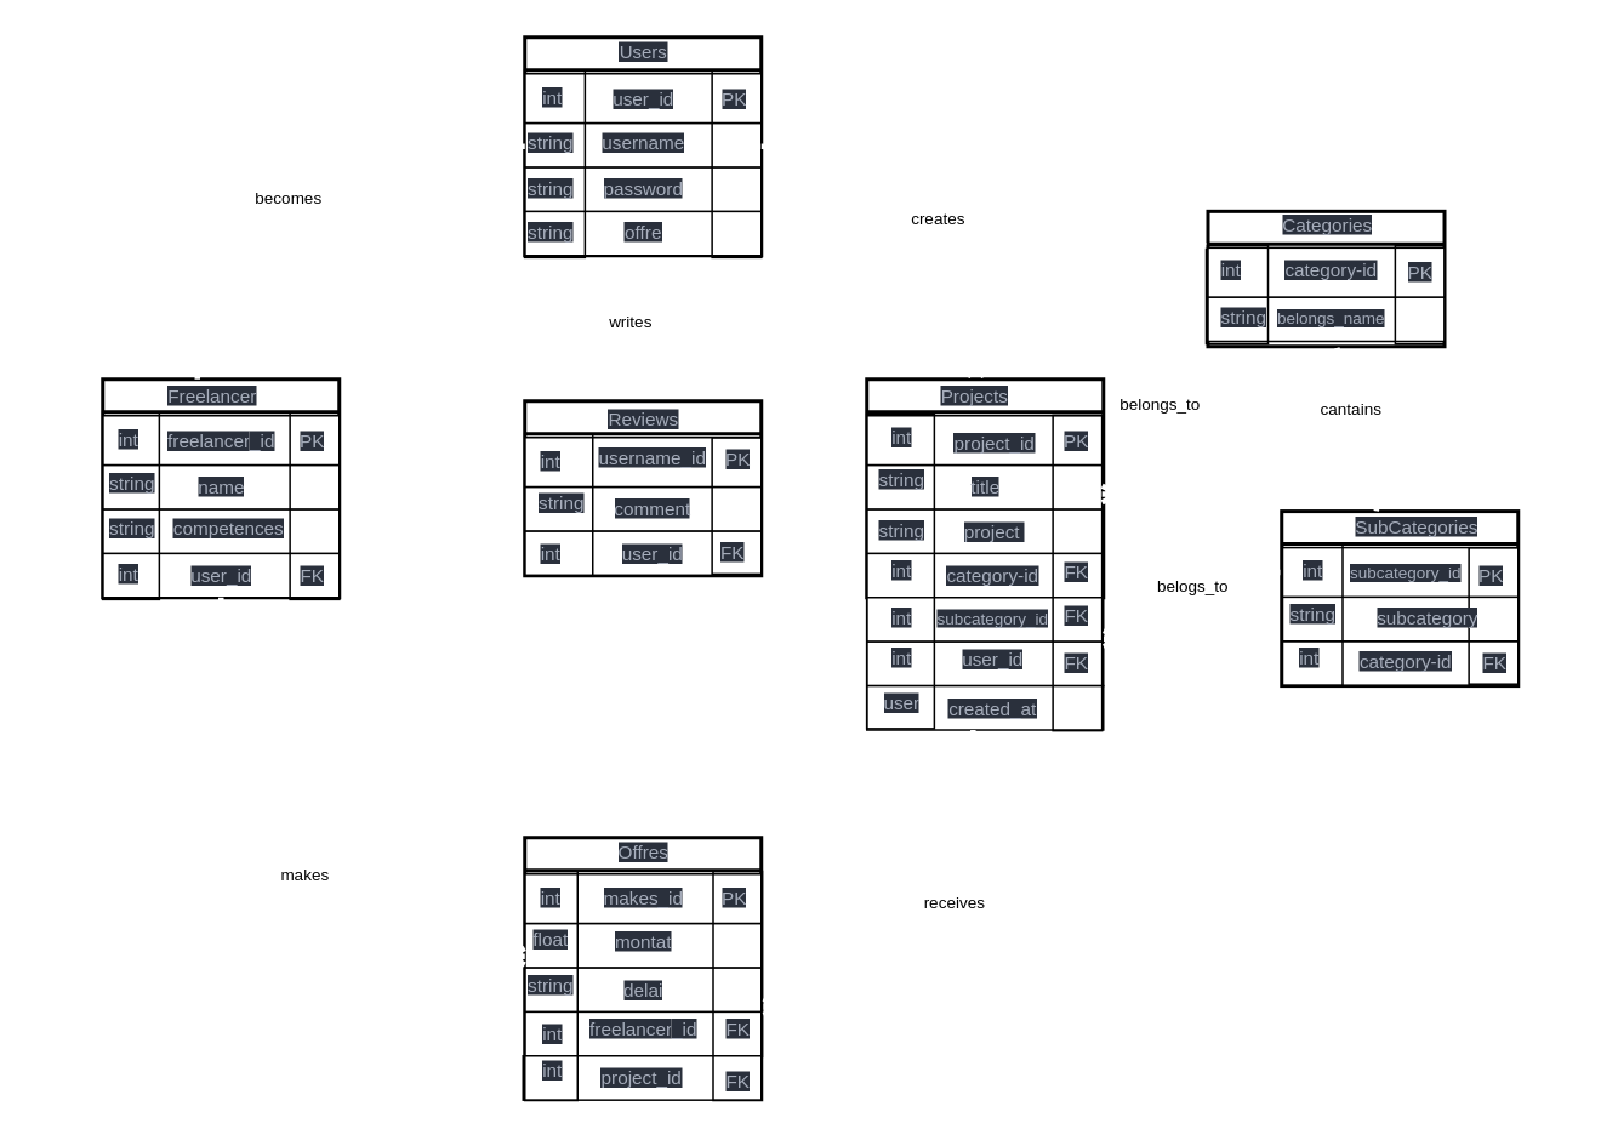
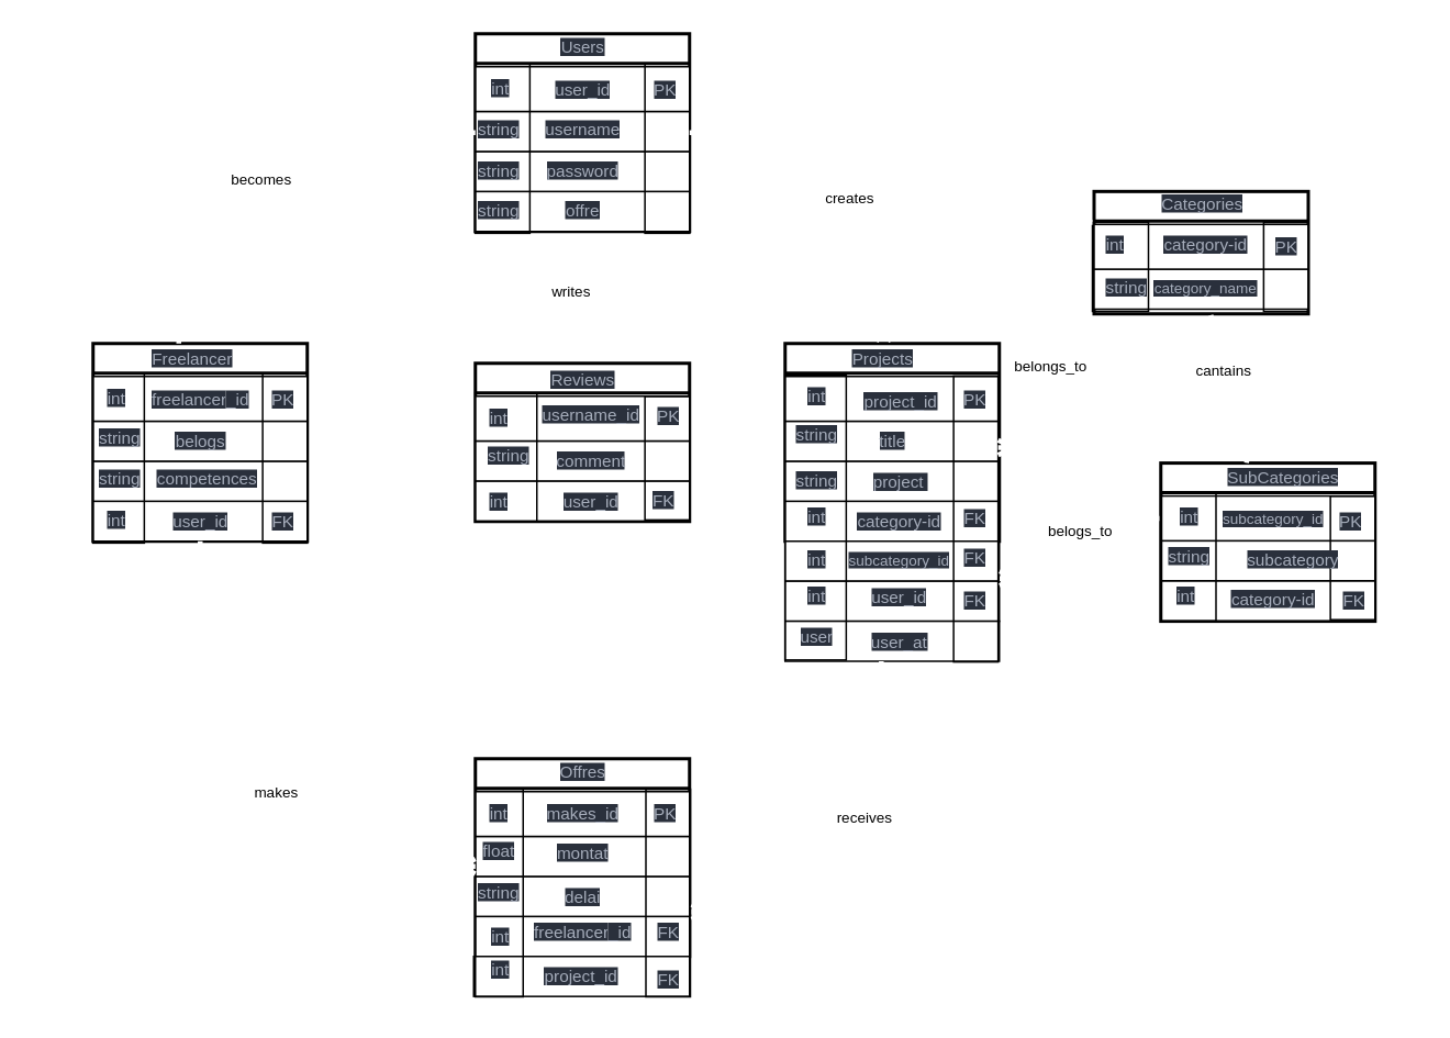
- <mxCell id="137" value="&lt;span style=&quot;color: rgb(166, 173, 187); font-family: &amp;quot;trebuchet ms&amp;quot;, verdana, arial, sans-serif; font-size: 9px; text-align: start; background-color: rgb(42, 48, 60);&quot;&gt;belongs_name&lt;/span&gt;" style="text;html=1;align=center;verticalAlign=middle;resizable=0;points=[];autosize=1;strokeColor=none;fillColor=none;fontSize=9;" vertex="1" parent="1"><mxGeometry x="686" y="165.02" width="90" height="20" as="geometry" /></mxCell>
+ <mxCell id="137" value="&lt;span style=&quot;color: rgb(166, 173, 187); font-family: &amp;quot;trebuchet ms&amp;quot;, verdana, arial, sans-serif; font-size: 9px; text-align: start; background-color: rgb(42, 48, 60);&quot;&gt;category_name&lt;/span&gt;" style="text;html=1;align=center;verticalAlign=middle;resizable=0;points=[];autosize=1;strokeColor=none;fillColor=none;fontSize=9;" vertex="1" parent="1"><mxGeometry x="686" y="165.02" width="90" height="20" as="geometry" /></mxCell>
- <mxCell id="85" value="&lt;span style=&quot;color: rgb(166, 173, 187); font-family: &amp;quot;trebuchet ms&amp;quot;, verdana, arial, sans-serif; font-size: 10.2px; text-align: start; background-color: rgb(42, 48, 60);&quot;&gt;name&lt;/span&gt;" style="text;html=1;align=center;verticalAlign=middle;resizable=0;points=[];autosize=1;strokeColor=none;fillColor=none;fontSize=10;strokeWidth=1;" vertex="1" parent="1"><mxGeometry x="96" y="253" width="50" height="30" as="geometry" /></mxCell>
+ <mxCell id="85" value="&lt;span style=&quot;color: rgb(166, 173, 187); font-family: &amp;quot;trebuchet ms&amp;quot;, verdana, arial, sans-serif; font-size: 10.2px; text-align: start; background-color: rgb(42, 48, 60);&quot;&gt;belogs&lt;/span&gt;" style="text;html=1;align=center;verticalAlign=middle;resizable=0;points=[];autosize=1;strokeColor=none;fillColor=none;fontSize=10;strokeWidth=1;" vertex="1" parent="1"><mxGeometry x="96" y="253" width="50" height="30" as="geometry" /></mxCell>
- <mxCell id="122" value="&lt;span style=&quot;color: rgb(166, 173, 187); font-family: &amp;quot;trebuchet ms&amp;quot;, verdana, arial, sans-serif; font-size: 10.2px; text-align: start; background-color: rgb(42, 48, 60);&quot;&gt;created_at&lt;/span&gt;" style="text;html=1;align=center;verticalAlign=middle;resizable=0;points=[];autosize=1;strokeColor=none;fillColor=none;" vertex="1" parent="1"><mxGeometry x="509.5" y="374.14" width="70" height="30" as="geometry" /></mxCell>
+ <mxCell id="122" value="&lt;span style=&quot;color: rgb(166, 173, 187); font-family: &amp;quot;trebuchet ms&amp;quot;, verdana, arial, sans-serif; font-size: 10.2px; text-align: start; background-color: rgb(42, 48, 60);&quot;&gt;user_at&lt;/span&gt;" style="text;html=1;align=center;verticalAlign=middle;resizable=0;points=[];autosize=1;strokeColor=none;fillColor=none;" vertex="1" parent="1"><mxGeometry x="509.5" y="374.14" width="70" height="30" as="geometry" /></mxCell>
